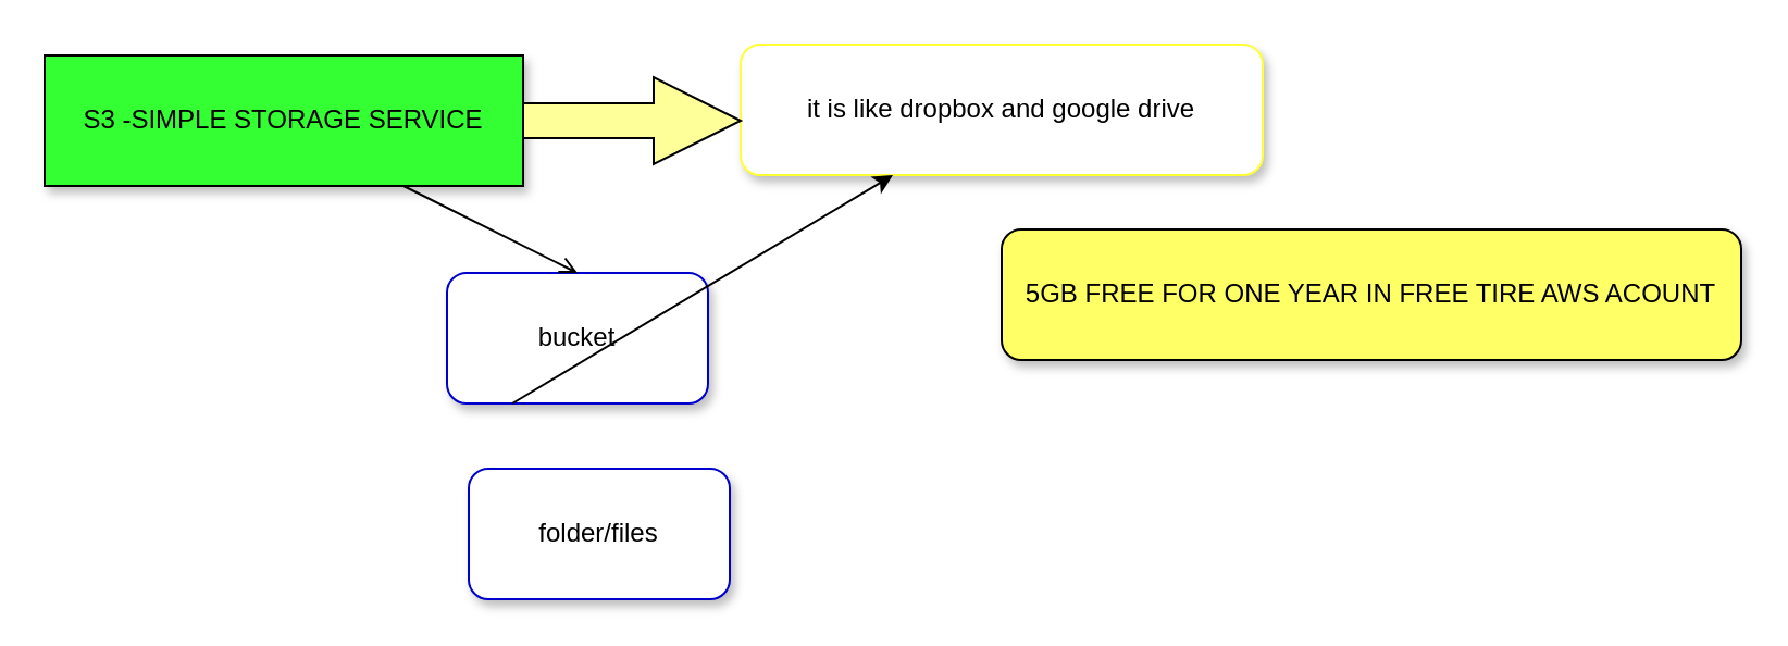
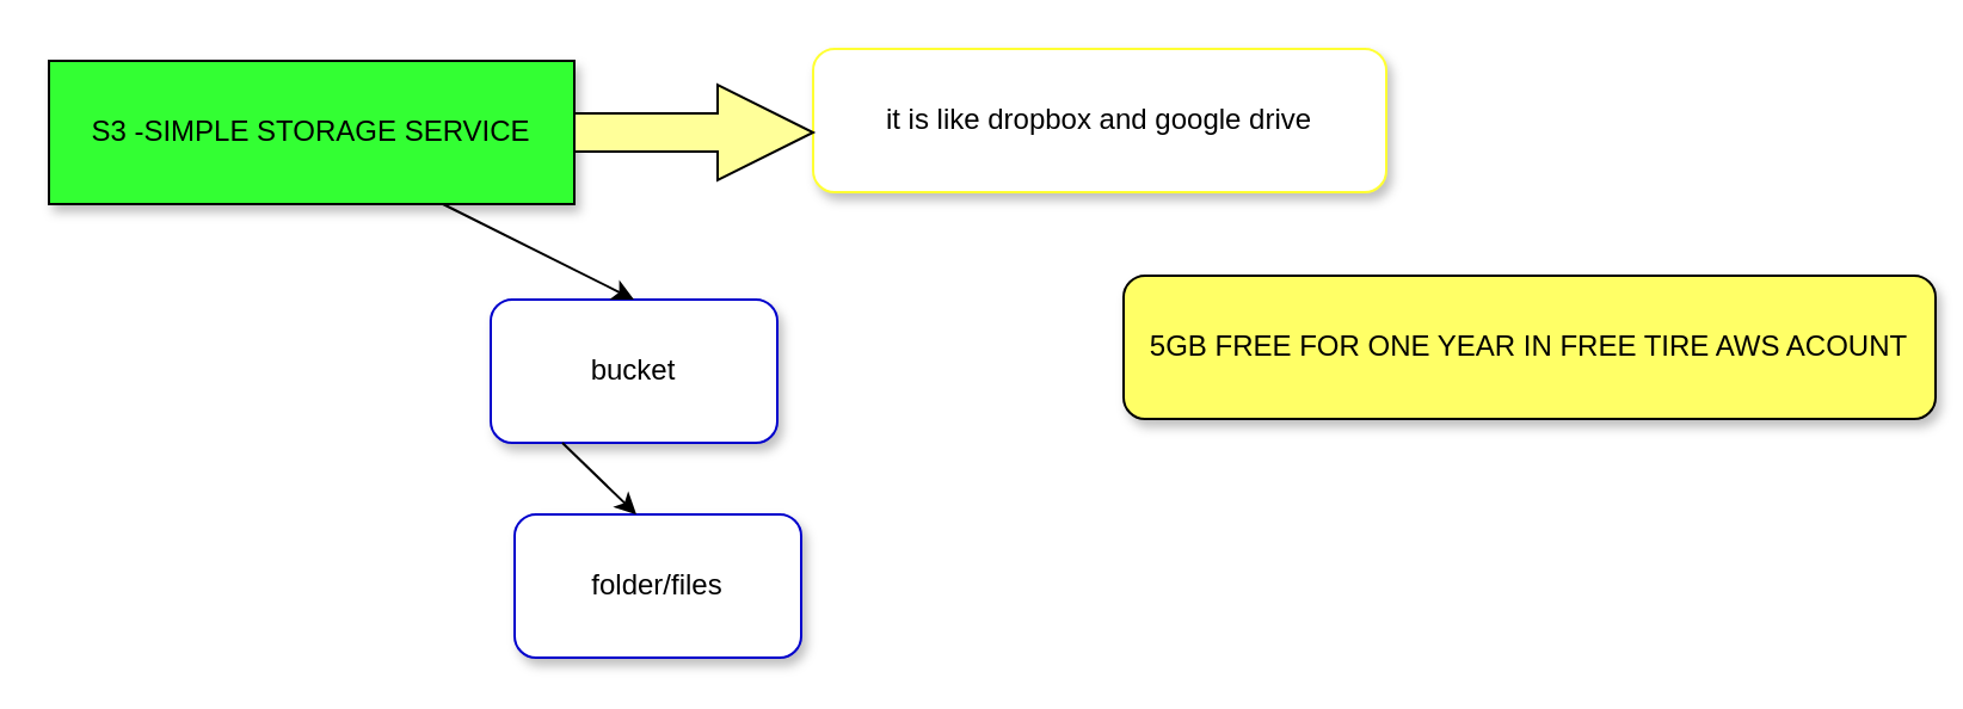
- <mxCell id="6" value="" style="endArrow=open;html=1;entryX=0.5;entryY=0;entryDx=0;entryDy=0;exitX=0.75;exitY=1;exitDx=0;exitDy=0;" edge="1" parent="1" source="2" target="4"><mxGeometry width="50" height="50" relative="1" as="geometry"><mxPoint x="190" y="95" as="sourcePoint" /><mxPoint x="240" y="45" as="targetPoint" /></mxGeometry></mxCell>
+ <mxCell id="6" value="" style="endArrow=classic;html=1;entryX=0.5;entryY=0;entryDx=0;entryDy=0;exitX=0.75;exitY=1;exitDx=0;exitDy=0;" edge="1" parent="1" source="2" target="4"><mxGeometry width="50" height="50" relative="1" as="geometry"><mxPoint x="190" y="95" as="sourcePoint" /><mxPoint x="240" y="45" as="targetPoint" /></mxGeometry></mxCell>
- <mxCell id="7" value="" style="endArrow=classic;html=1;exitX=0.25;exitY=1;exitDx=0;exitDy=0;" edge="1" parent="1" source="4" target="3"><mxGeometry width="50" height="50" relative="1" as="geometry"><mxPoint x="150" y="225" as="sourcePoint" /><mxPoint x="180" y="185" as="targetPoint" /></mxGeometry></mxCell>
+ <mxCell id="7" value="" style="endArrow=classic;html=1;exitX=0.25;exitY=1;exitDx=0;exitDy=0;entryX=0.425;entryY=0;entryDx=0;entryDy=0;entryPerimeter=0;" edge="1" parent="1" source="4" target="5"><mxGeometry width="50" height="50" relative="1" as="geometry"><mxPoint x="150" y="225" as="sourcePoint" /><mxPoint x="180" y="185" as="targetPoint" /></mxGeometry></mxCell>
- <mxCell id="9" value="5GB FREE FOR ONE YEAR IN FREE TIRE AWS ACOUNT" style="rounded=1;whiteSpace=wrap;html=1;shadow=1;fillColor=#FFFF66;" vertex="1" parent="1"><mxGeometry x="460" y="105" width="340" height="60" as="geometry" /></mxCell>
+ <mxCell id="9" value="5GB FREE FOR ONE YEAR IN FREE TIRE AWS ACOUNT" style="rounded=1;whiteSpace=wrap;html=1;shadow=1;fillColor=#FFFF66;" vertex="1" parent="1"><mxGeometry x="470" y="115" width="340" height="60" as="geometry" /></mxCell>
